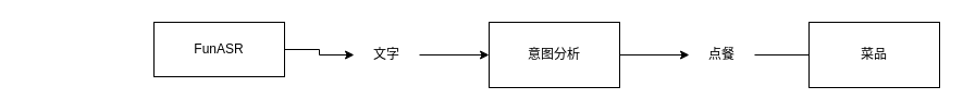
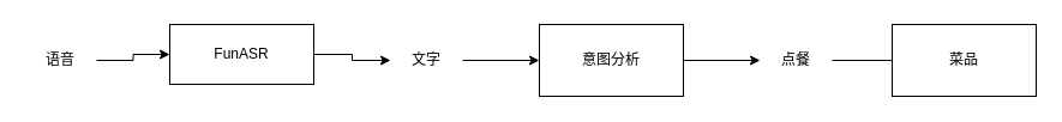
+ <mxCell id="5" value="语音" style="text;html=1;align=center;verticalAlign=middle;whiteSpace=wrap;rounded=0;" vertex="1" parent="1"><mxGeometry x="20" y="35" width="60" height="30" as="geometry" /></mxCell>
+ <mxCell id="4" style="edgeStyle=orthogonalEdgeStyle;rounded=0;orthogonalLoop=1;jettySize=auto;html=1;" edge="1" parent="1" source="5" target="3"><mxGeometry relative="1" as="geometry" /></mxCell>
